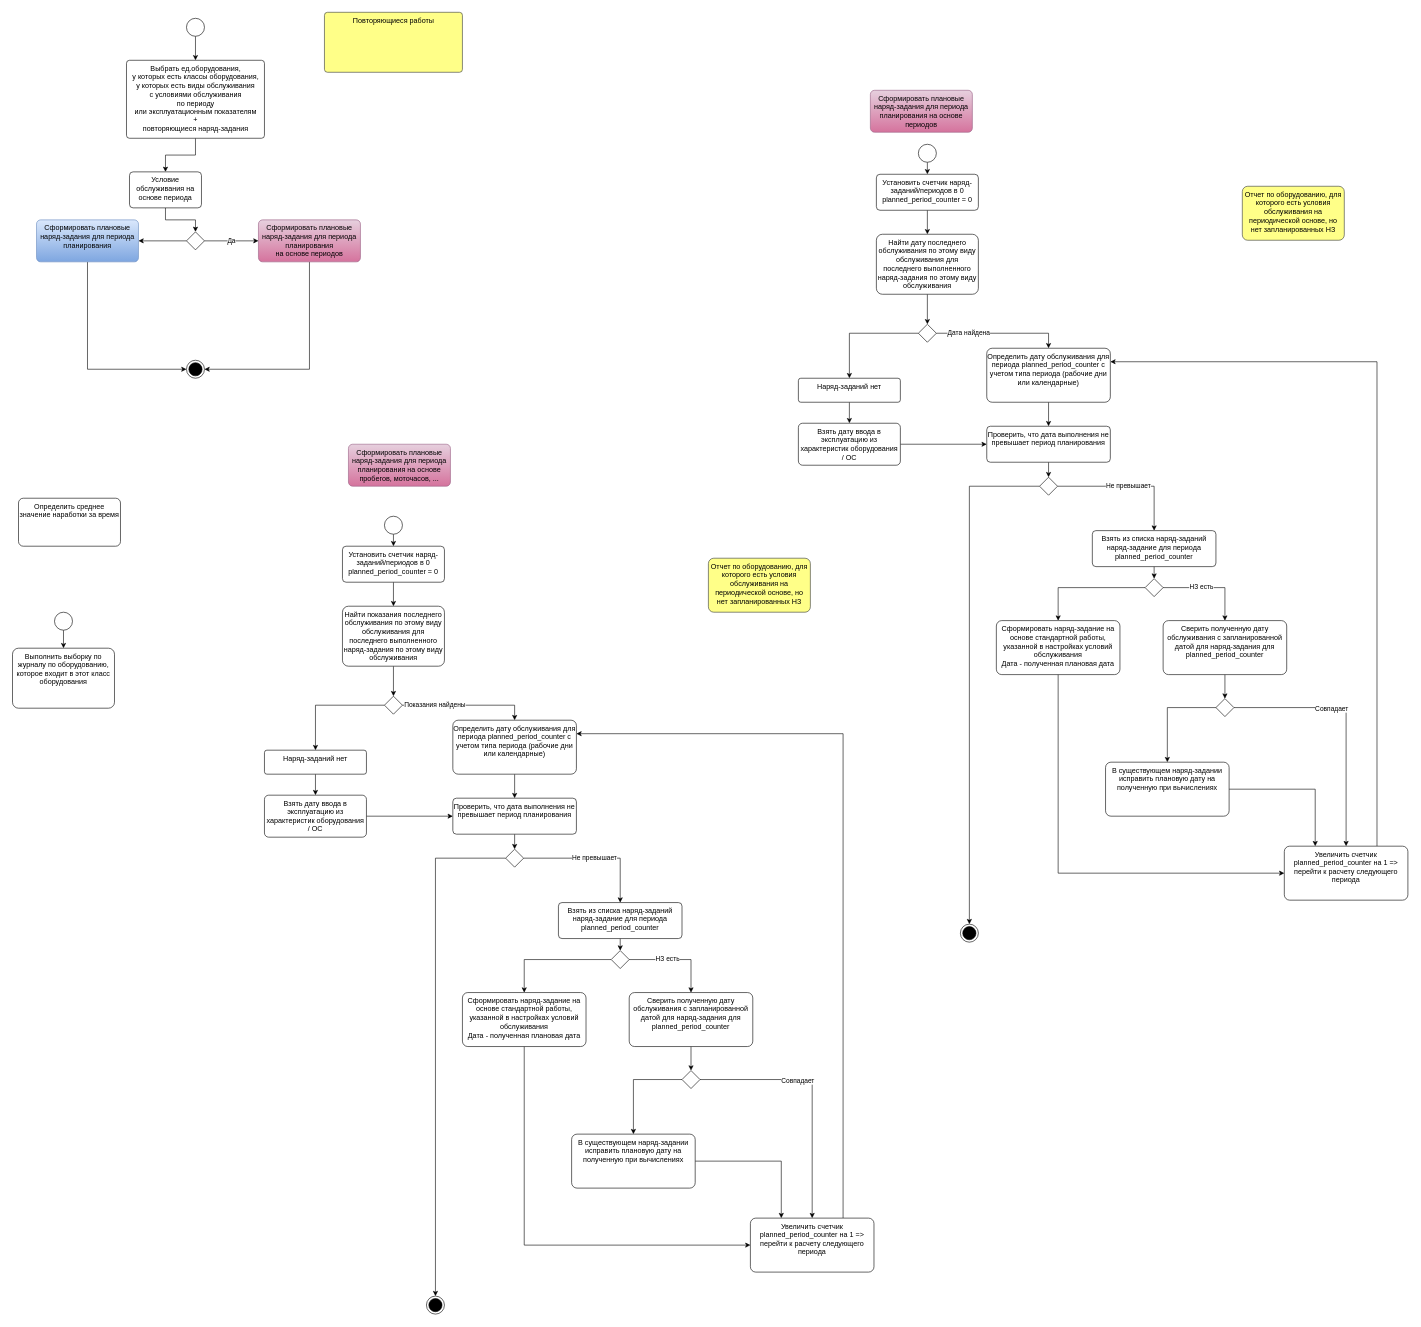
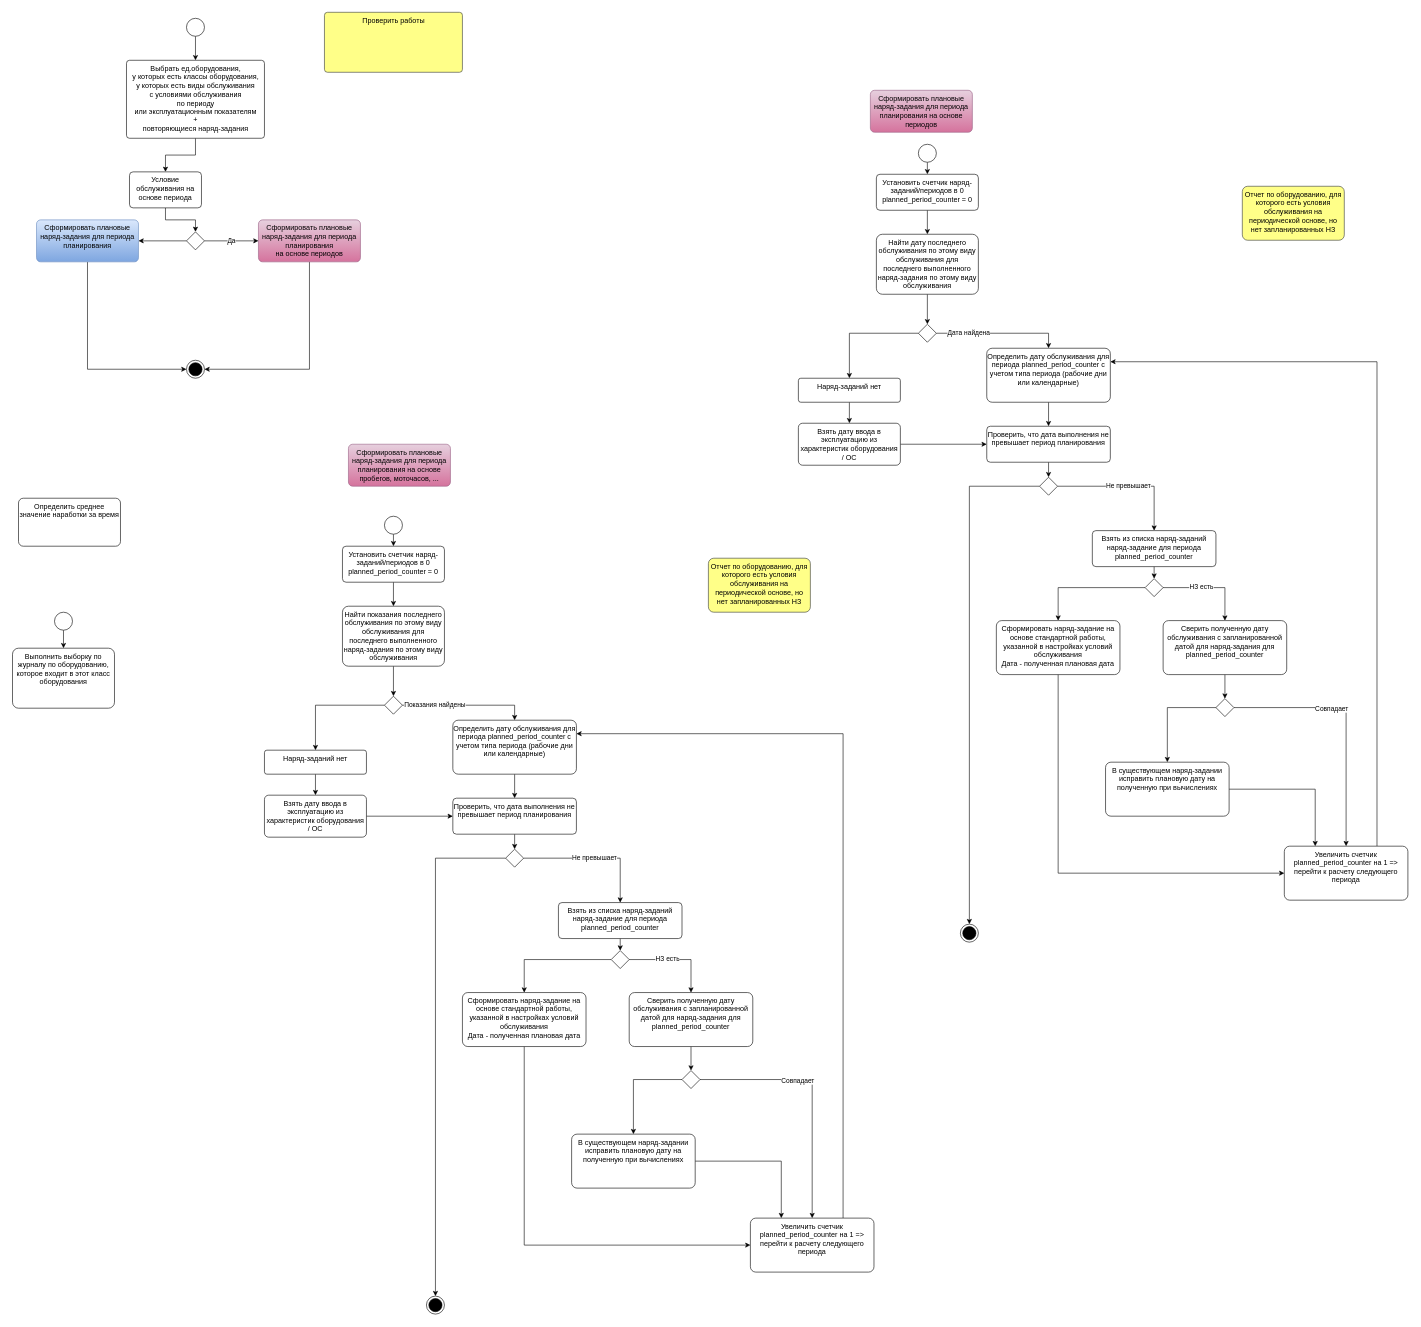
- <mxCell id="6" value="Повторяющиеся работы" style="html=1;align=center;verticalAlign=top;rounded=1;absoluteArcSize=1;arcSize=10;dashed=0;fillColor=#ffff88;strokeColor=#36393d;" parent="1" vertex="1"><mxGeometry x="540" y="20" width="230" height="100" as="geometry" /></mxCell>
+ <mxCell id="6" value="Проверить работы" style="html=1;align=center;verticalAlign=top;rounded=1;absoluteArcSize=1;arcSize=10;dashed=0;fillColor=#ffff88;strokeColor=#36393d;" parent="1" vertex="1"><mxGeometry x="540" y="20" width="230" height="100" as="geometry" /></mxCell>
